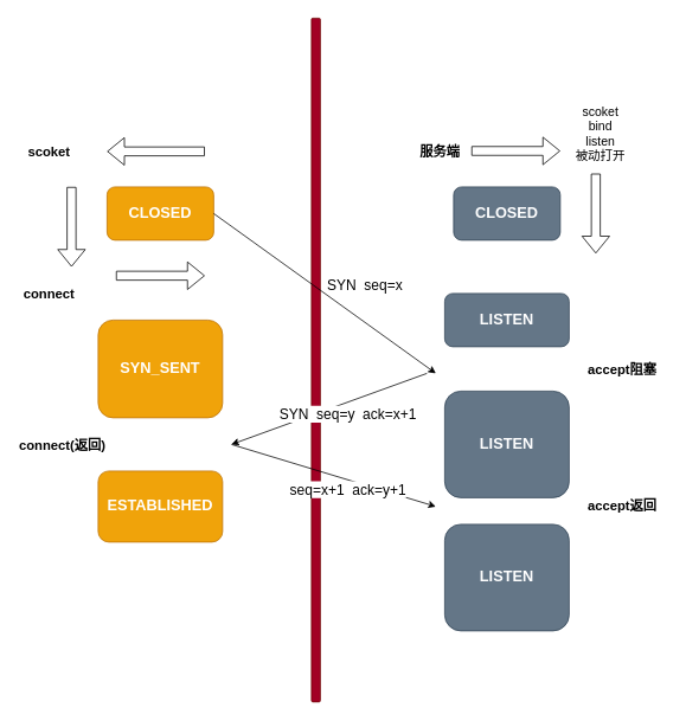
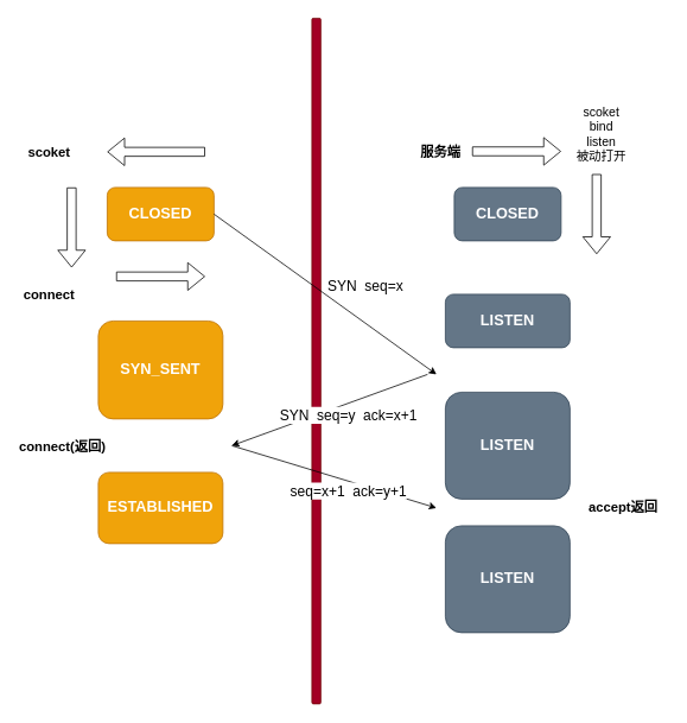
- <mxCell id="26" value="&lt;font style=&quot;font-size: 15px&quot;&gt;&lt;b&gt;accept阻塞&lt;/b&gt;&lt;/font&gt;" style="text;html=1;strokeColor=none;fillColor=none;align=center;verticalAlign=middle;whiteSpace=wrap;rounded=0;" vertex="1" parent="1"><mxGeometry x="650" y="397.5" width="100" height="35" as="geometry" /></mxCell>
